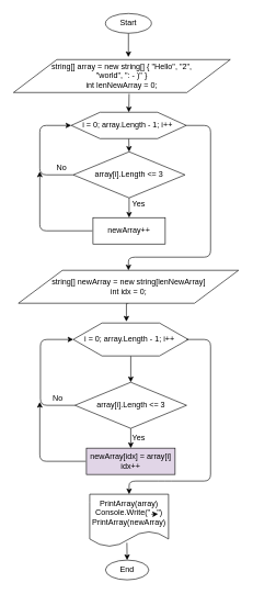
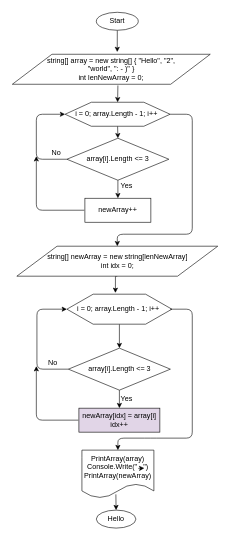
- <mxCell id="20" value="End" style="ellipse;whiteSpace=wrap;html=1;" parent="1" vertex="1"><mxGeometry x="160" y="850" width="66" height="30" as="geometry" /></mxCell>
+ <mxCell id="20" value="Hello" style="ellipse;whiteSpace=wrap;html=1;" parent="1" vertex="1"><mxGeometry x="160" y="850" width="66" height="30" as="geometry" /></mxCell>
